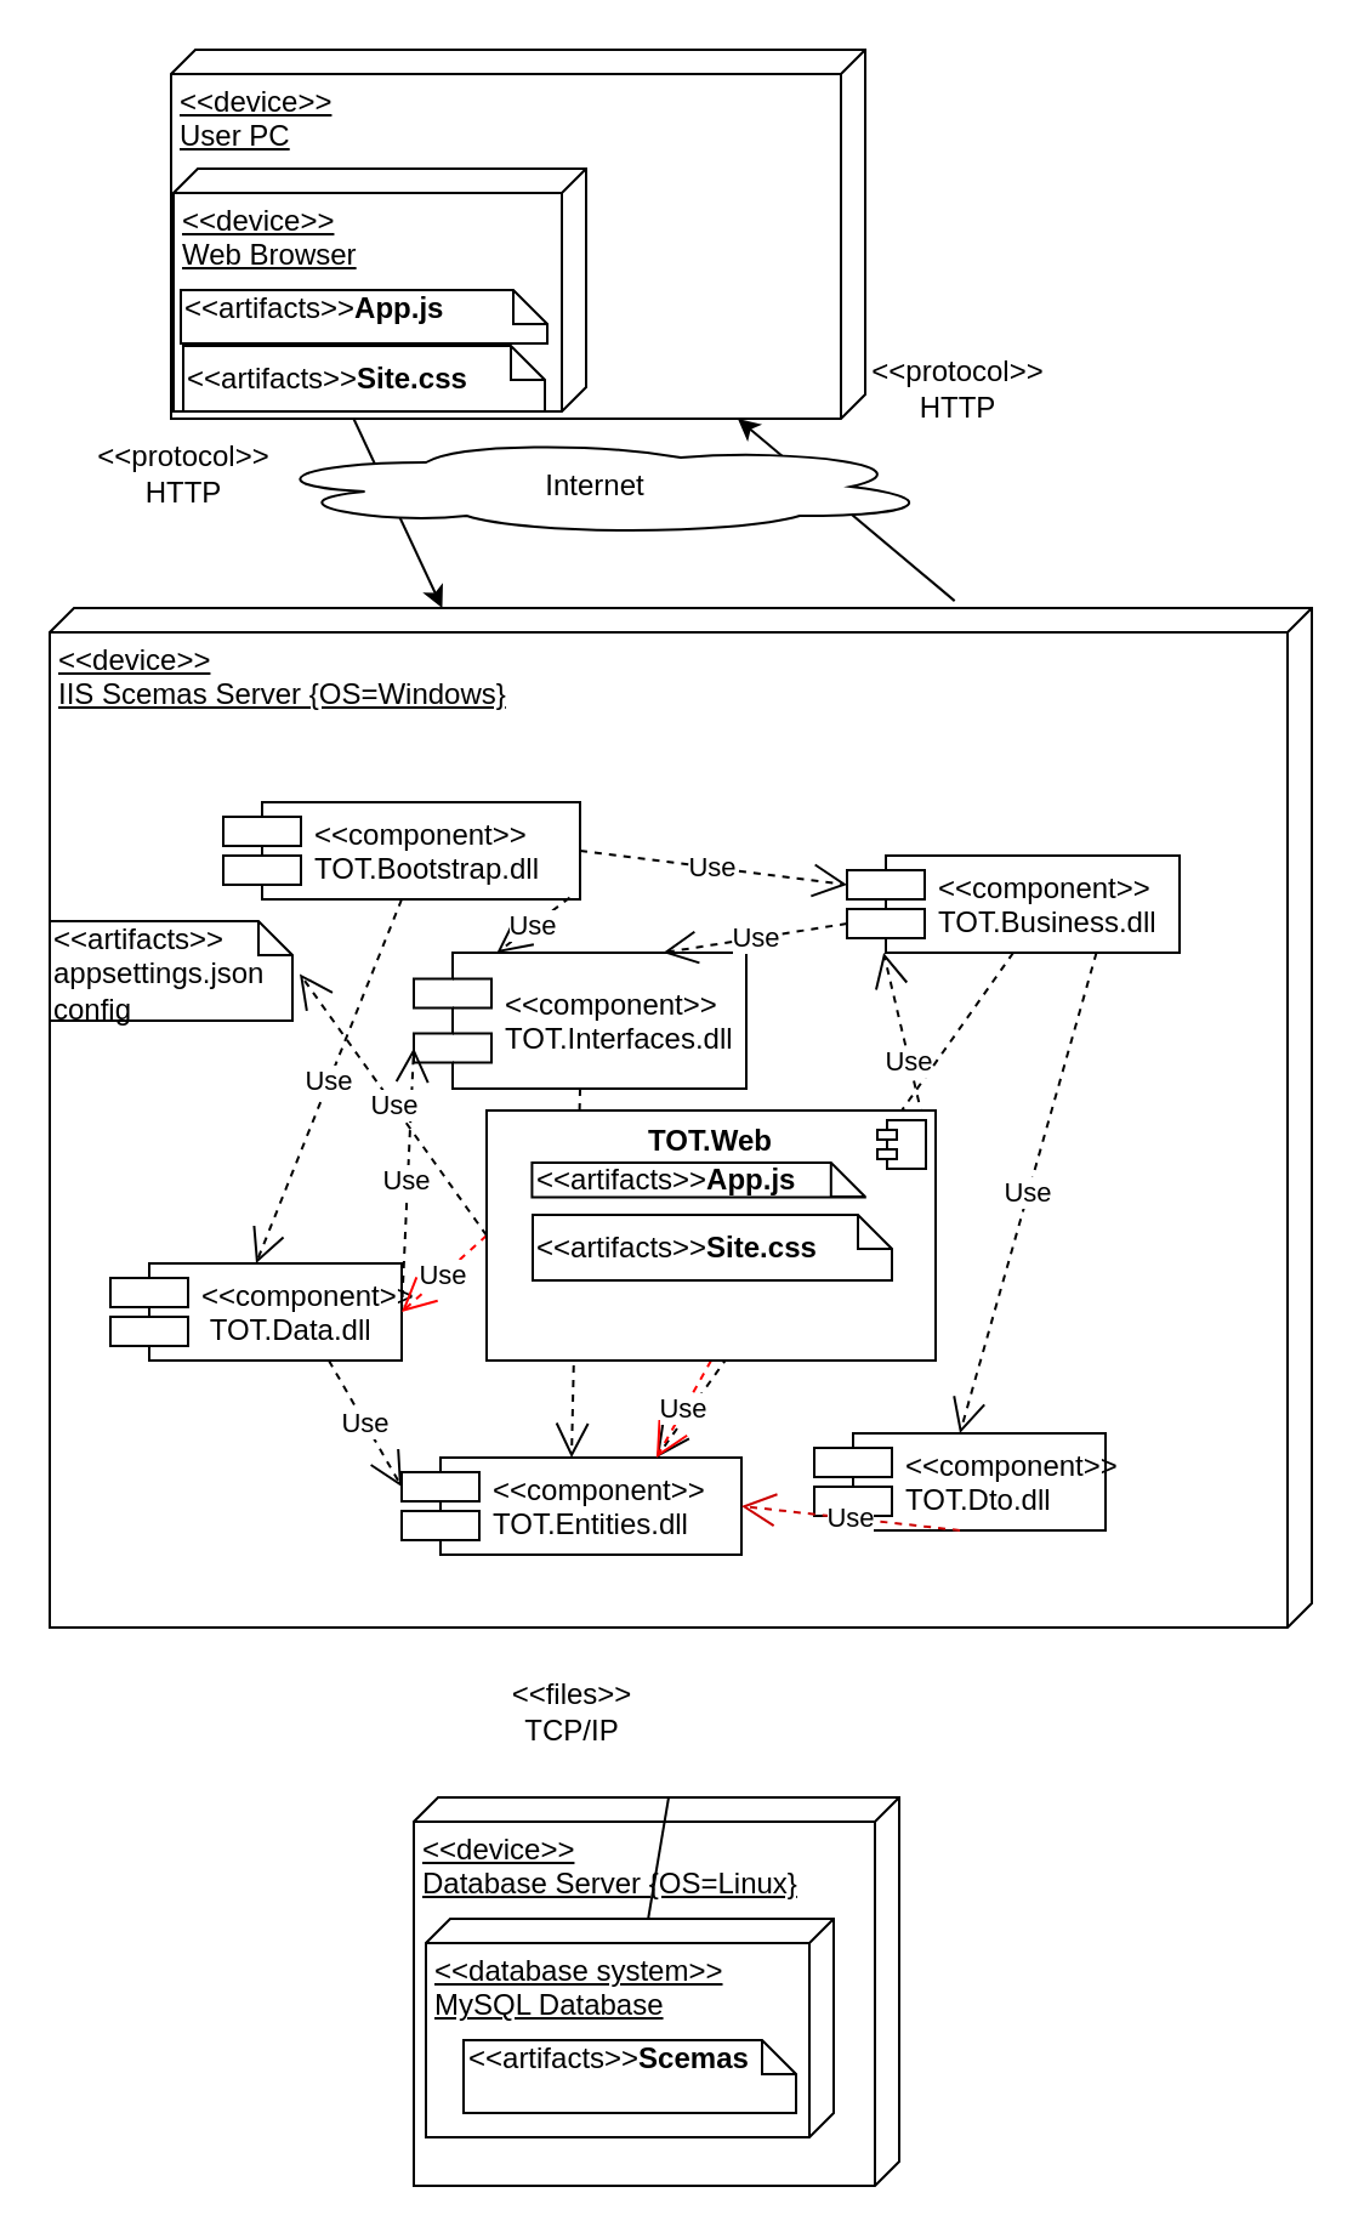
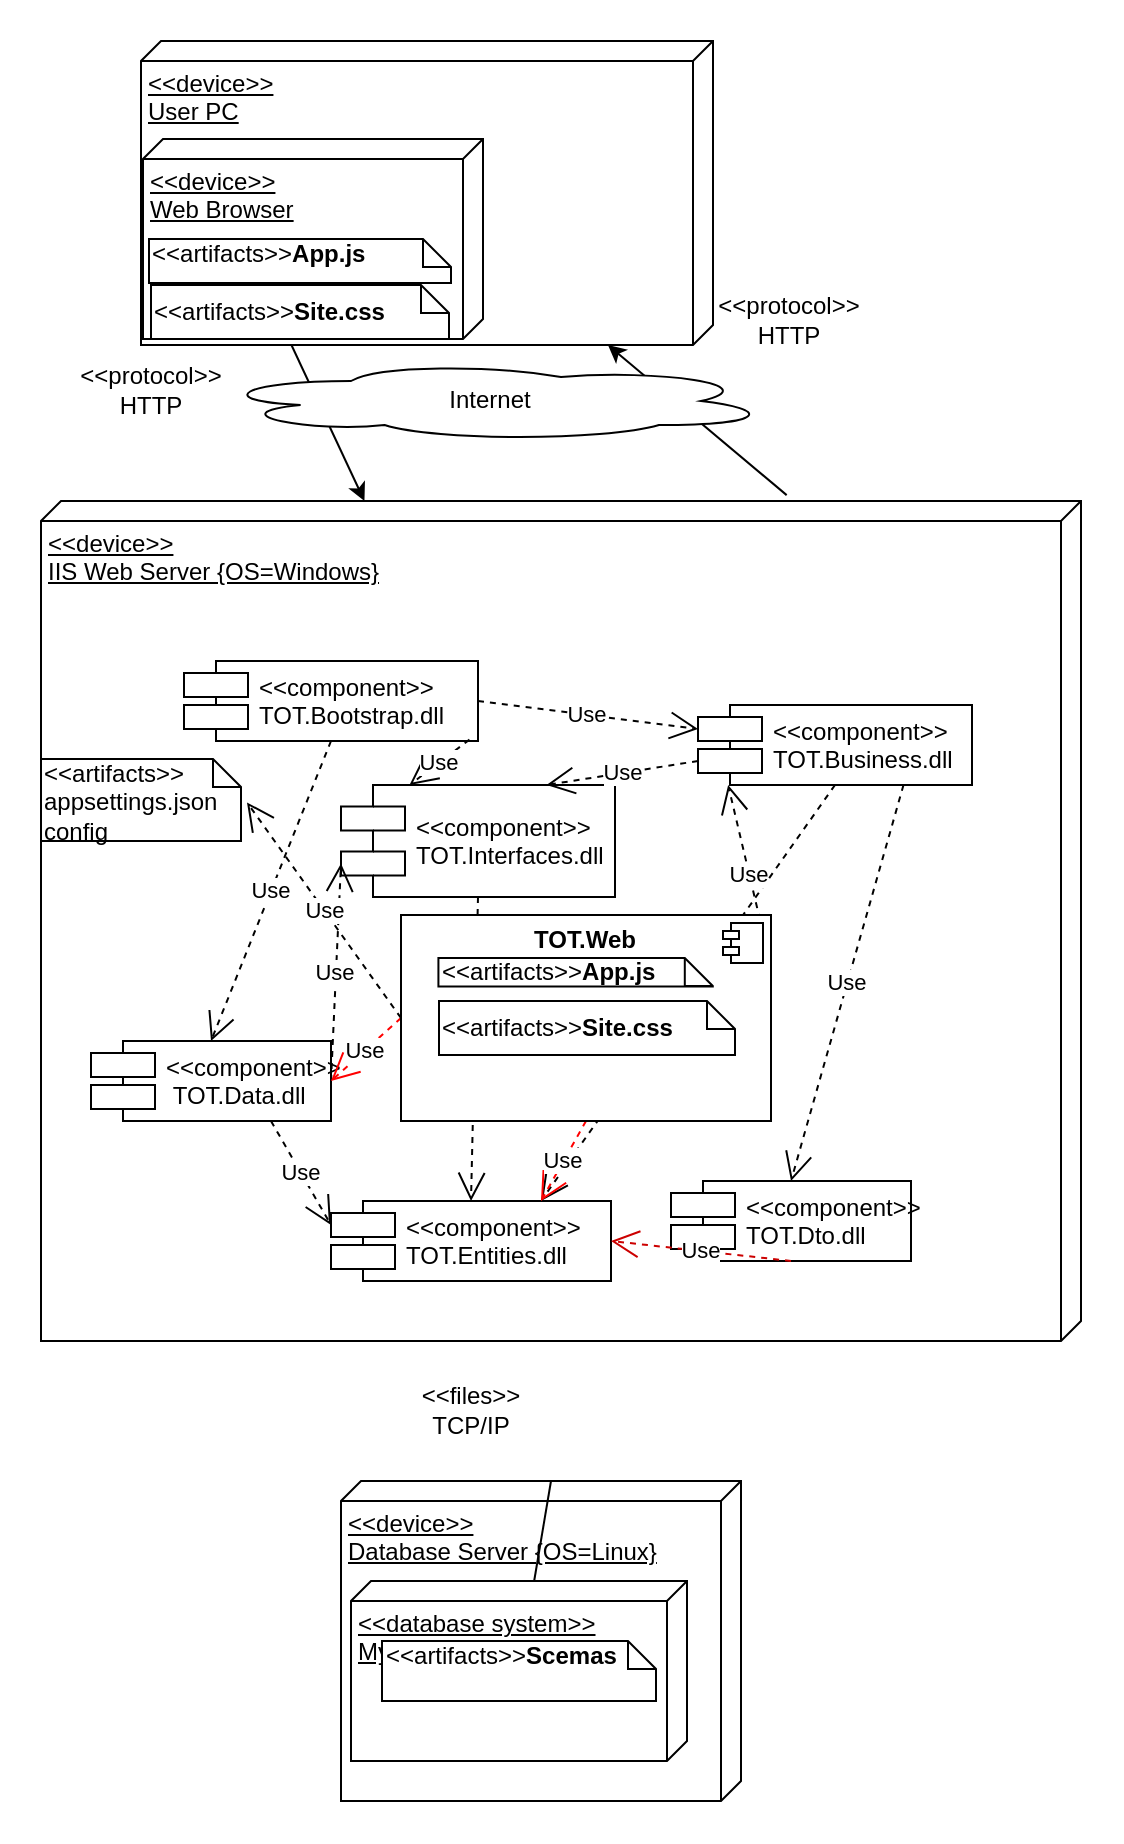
- <mxCell id="2" value="&amp;lt;&amp;lt;device&amp;gt;&amp;gt;&lt;br&gt;IIS Scemas Server {OS=Windows}" style="verticalAlign=top;align=left;spacingTop=8;spacingLeft=2;spacingRight=12;shape=cube;size=10;direction=south;fontStyle=4;html=1;" vertex="1" parent="1"><mxGeometry x="20" y="250" width="520" height="420" as="geometry" /></mxCell>
+ <mxCell id="2" value="&amp;lt;&amp;lt;device&amp;gt;&amp;gt;&lt;br&gt;IIS Web Server {OS=Windows}" style="verticalAlign=top;align=left;spacingTop=8;spacingLeft=2;spacingRight=12;shape=cube;size=10;direction=south;fontStyle=4;html=1;" vertex="1" parent="1"><mxGeometry x="20" y="250" width="520" height="420" as="geometry" /></mxCell>
- <mxCell id="37" value="&lt;div style=&quot;text-align: center&quot;&gt;&lt;span style=&quot;white-space: nowrap&quot;&gt;&amp;lt;&amp;lt;artifacts&amp;gt;&amp;gt;&lt;b&gt;Scemas&lt;/b&gt;&lt;/span&gt;&lt;/div&gt;" style="shape=note;whiteSpace=wrap;html=1;size=14;verticalAlign=top;align=left;spacingTop=-6;" vertex="1" parent="1"><mxGeometry x="190.5" y="840" width="137" height="30" as="geometry" /></mxCell>
+ <mxCell id="37" value="&lt;div style=&quot;text-align: center&quot;&gt;&lt;span style=&quot;white-space: nowrap&quot;&gt;&amp;lt;&amp;lt;artifacts&amp;gt;&amp;gt;&lt;b&gt;Scemas&lt;/b&gt;&lt;/span&gt;&lt;/div&gt;" style="shape=note;whiteSpace=wrap;html=1;size=14;verticalAlign=top;align=left;spacingTop=-6;" vertex="1" parent="1"><mxGeometry x="190.5" y="820" width="137" height="30" as="geometry" /></mxCell>
